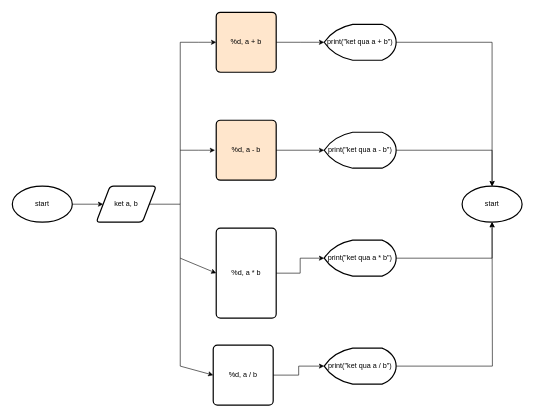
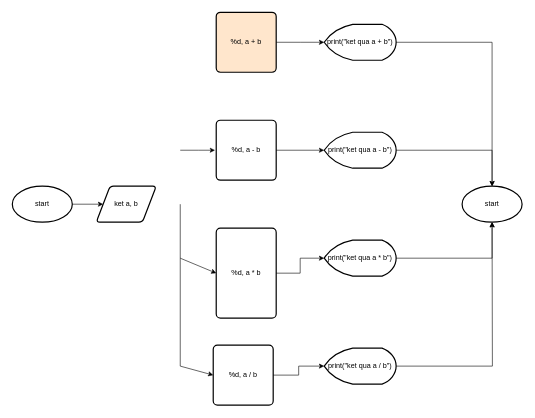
- <mxCell id="10" value="" style="endArrow=classic;html=1;rounded=0;exitX=1;exitY=0.5;exitDx=0;exitDy=0;entryX=0;entryY=0.5;entryDx=0;entryDy=0;" edge="1" parent="1" source="4" target="9"><mxGeometry width="50" height="50" relative="1" as="geometry"><mxPoint x="420" y="370" as="sourcePoint" /><mxPoint x="300" y="60" as="targetPoint" /><Array as="points"><mxPoint x="300" y="340" /><mxPoint x="300" y="70" /><mxPoint x="330" y="70" /></Array></mxGeometry></mxCell>
- <mxCell id="5" value="%d, a - b" style="rounded=1;whiteSpace=wrap;html=1;absoluteArcSize=1;arcSize=14;strokeWidth=2;fillColor=#ffe6cc;" vertex="1" parent="1"><mxGeometry x="360" y="200" width="100" height="100" as="geometry" /></mxCell>
+ <mxCell id="5" value="%d, a - b" style="rounded=1;whiteSpace=wrap;html=1;absoluteArcSize=1;arcSize=14;strokeWidth=2;" vertex="1" parent="1"><mxGeometry x="360" y="200" width="100" height="100" as="geometry" /></mxCell>
